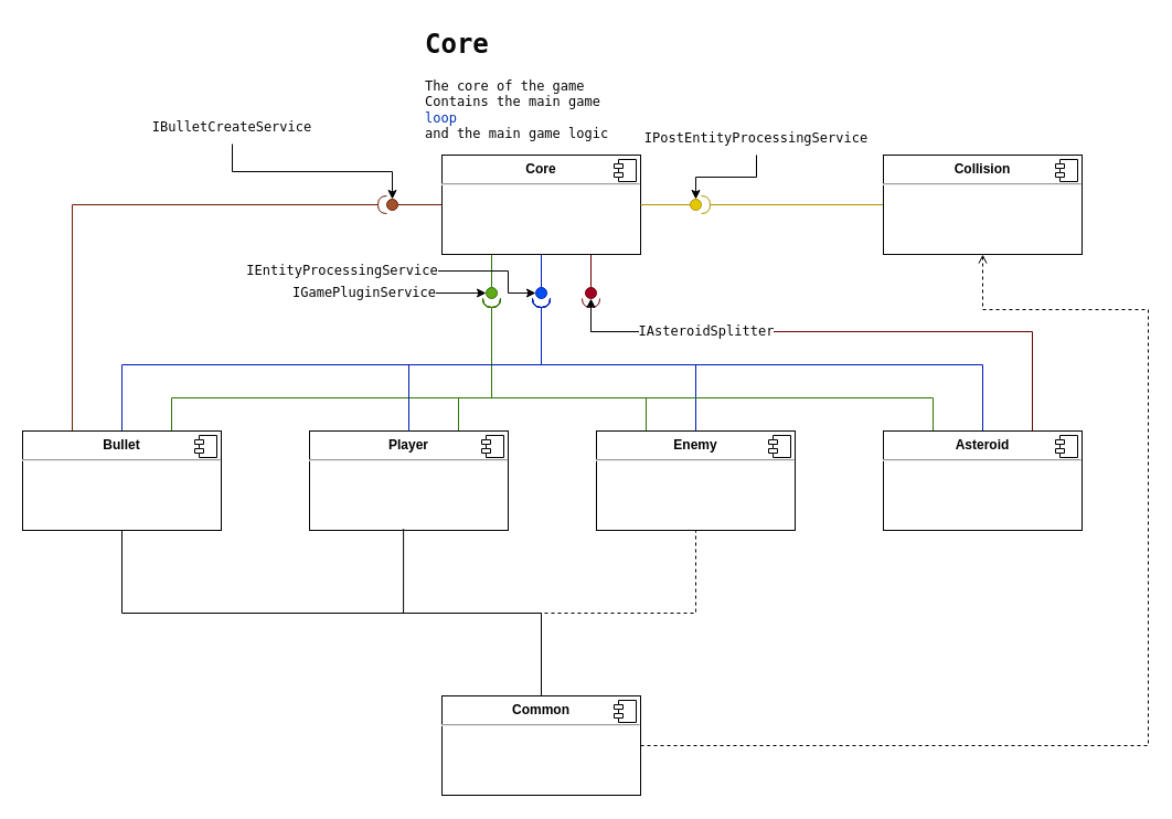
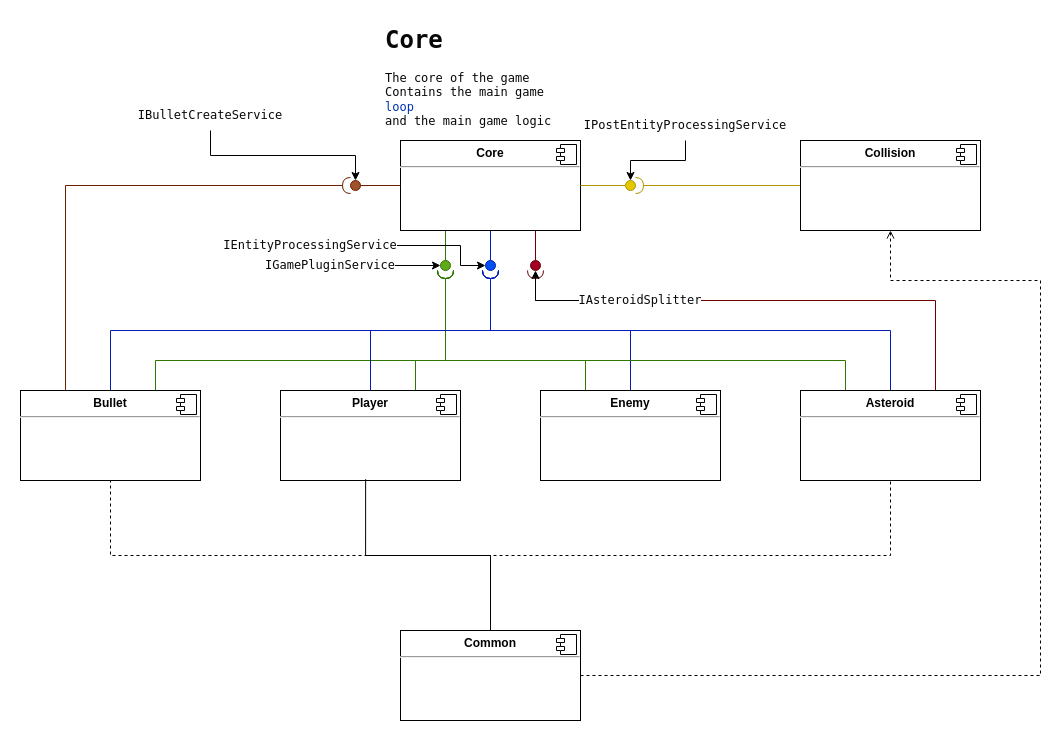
- <mxCell id="16" style="edgeStyle=orthogonalEdgeStyle;rounded=0;orthogonalLoop=1;jettySize=auto;html=1;entryX=0.5;entryY=1;entryDx=0;entryDy=0;dashed=1;endArrow=none;endFill=0;" edge="1" parent="1" source="20" target="24"><mxGeometry relative="1" as="geometry" /></mxCell>
- <mxCell id="18" style="edgeStyle=orthogonalEdgeStyle;rounded=0;orthogonalLoop=1;jettySize=auto;html=1;entryX=0.5;entryY=1;entryDx=0;entryDy=0;exitX=0.5;exitY=0;exitDx=0;exitDy=0;dashed=0;endArrow=none;endFill=0;" edge="1" parent="1" source="20" target="10"><mxGeometry relative="1" as="geometry" /></mxCell>
+ <mxCell id="18" style="edgeStyle=orthogonalEdgeStyle;rounded=0;orthogonalLoop=1;jettySize=auto;html=1;entryX=0.5;entryY=1;entryDx=0;entryDy=0;exitX=0.5;exitY=0;exitDx=0;exitDy=0;dashed=1;endArrow=none;endFill=0;" edge="1" parent="1" source="20" target="10"><mxGeometry relative="1" as="geometry" /></mxCell>
+ <mxCell id="15" style="edgeStyle=orthogonalEdgeStyle;rounded=0;orthogonalLoop=1;jettySize=auto;html=1;exitX=0.5;exitY=0;exitDx=0;exitDy=0;entryX=0.5;entryY=1;entryDx=0;entryDy=0;endArrow=none;endFill=0;dashed=1;" edge="1" parent="1" source="20" target="29"><mxGeometry relative="1" as="geometry" /></mxCell>
